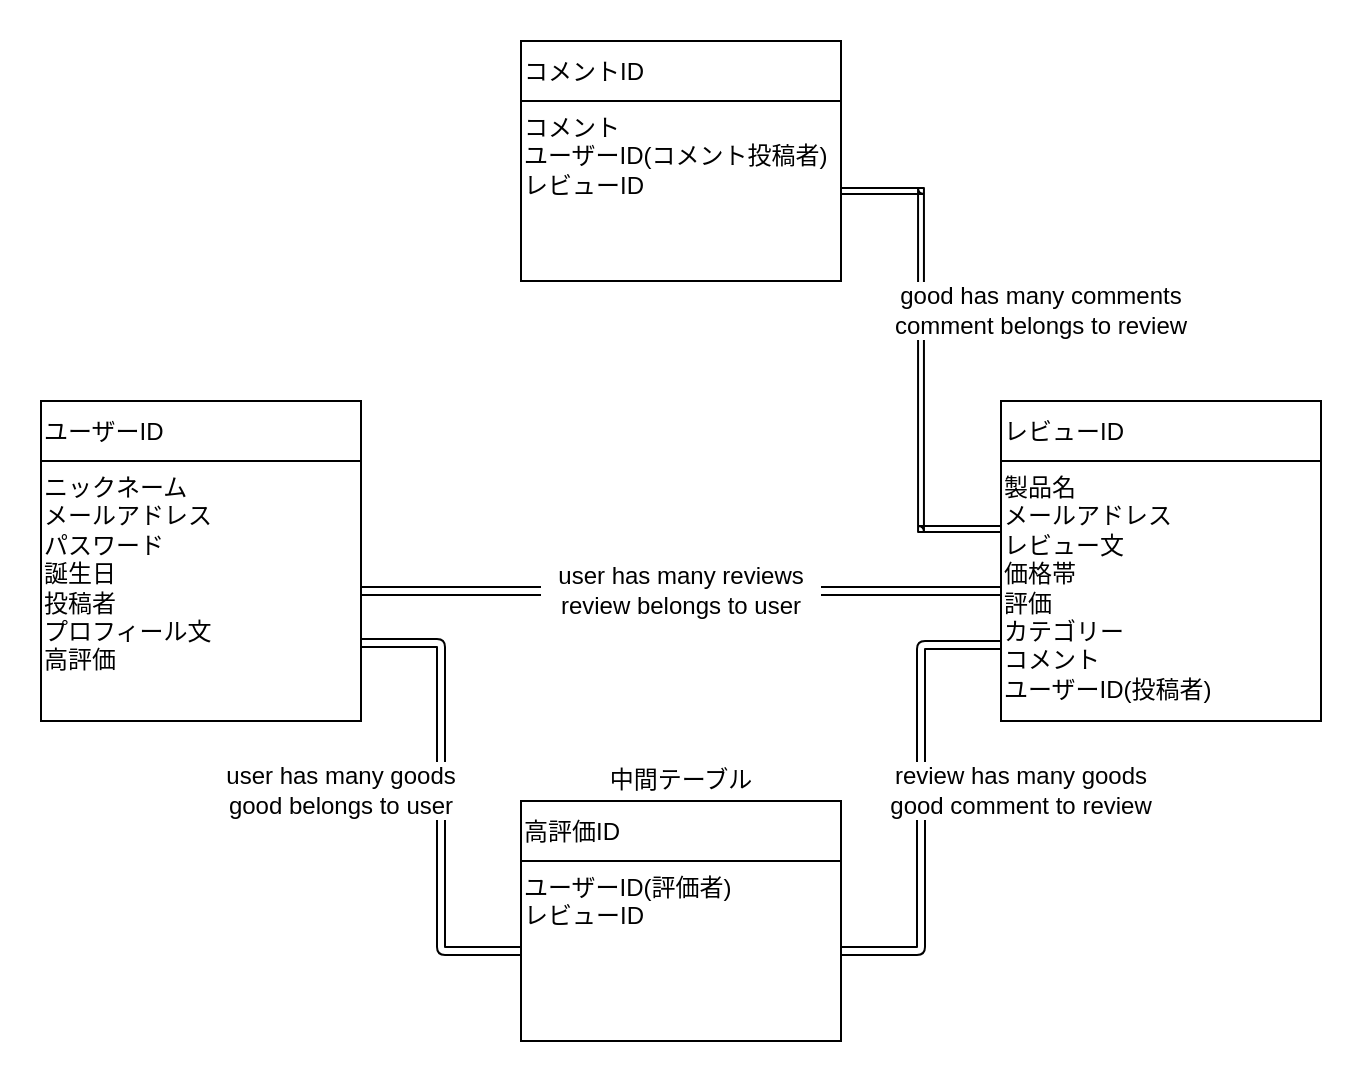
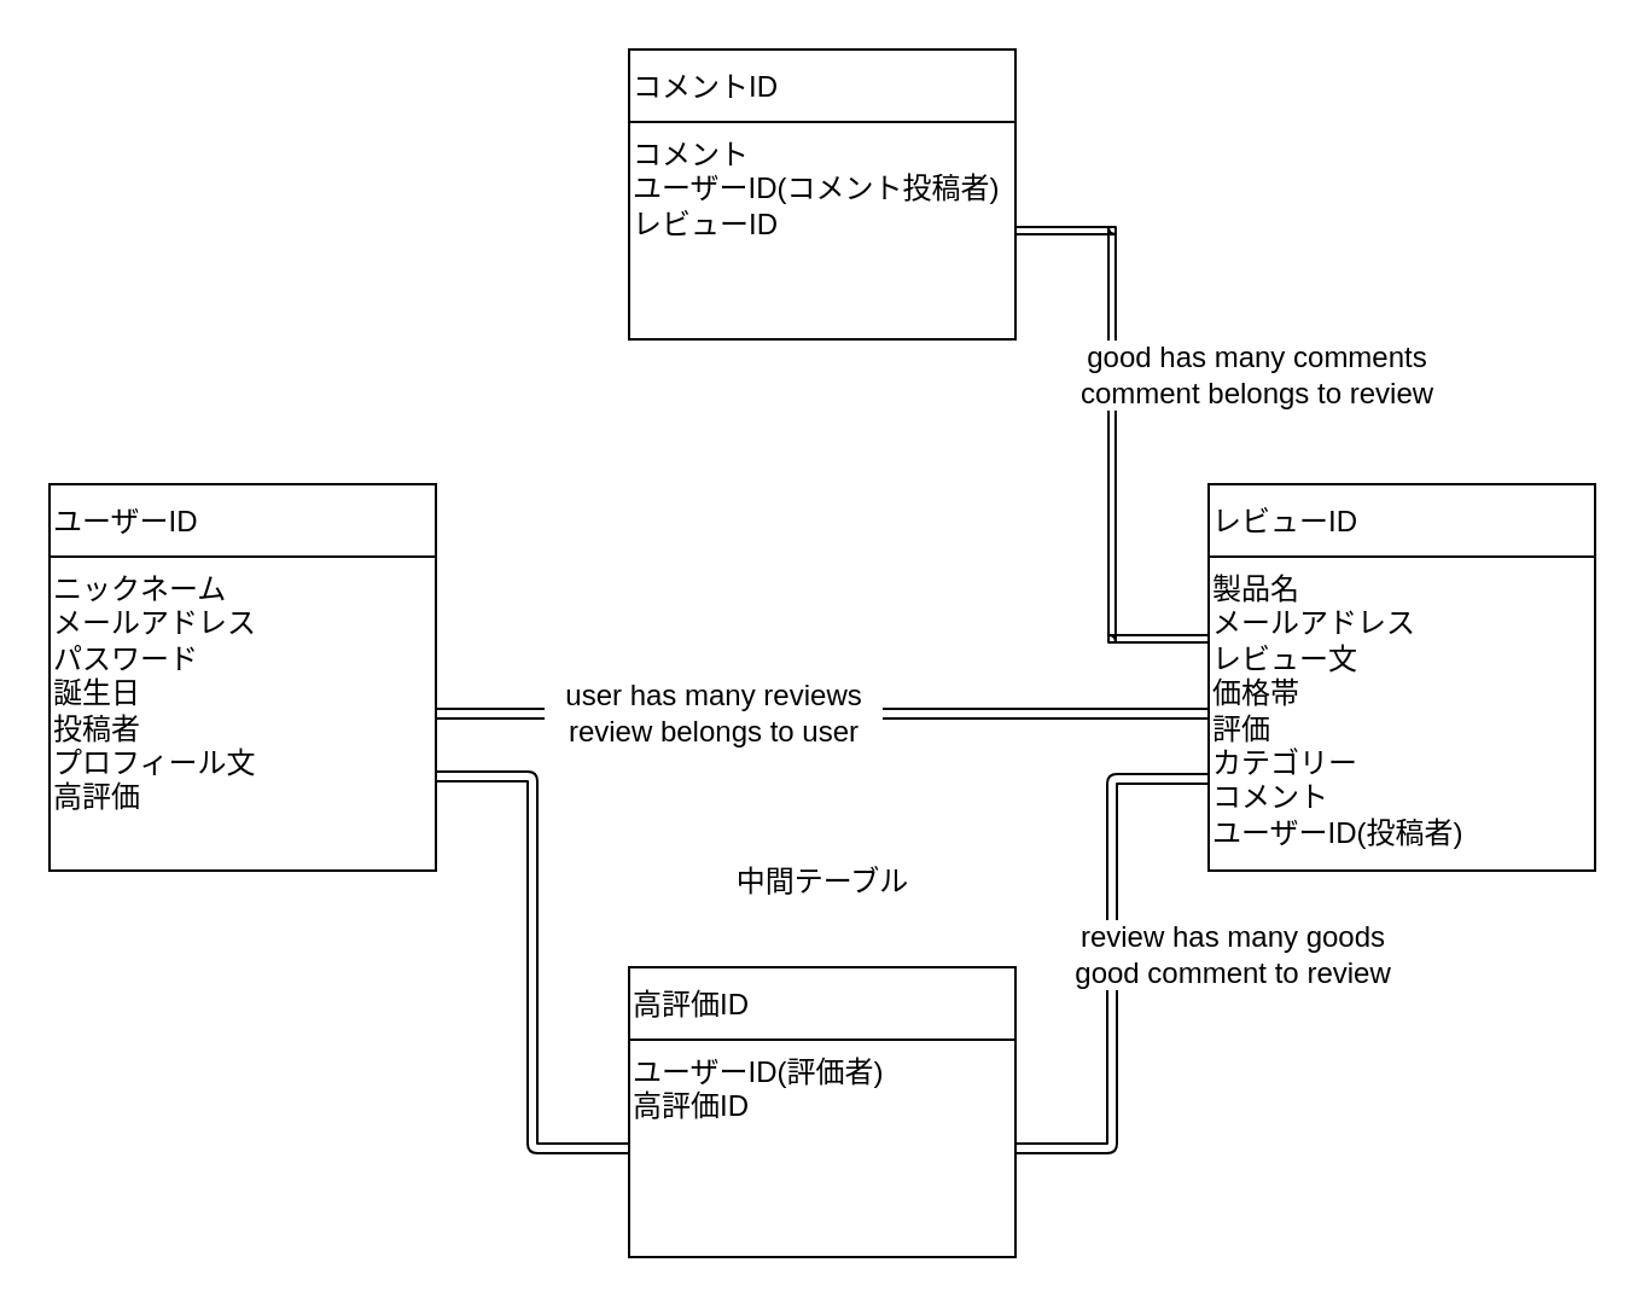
- <mxCell id="19" value="user has many reviews&lt;br&gt;review belongs to user" style="text;html=1;resizable=0;autosize=1;align=center;verticalAlign=middle;points=[];fillColor=none;strokeColor=none;rounded=0;labelBackgroundColor=default;" parent="1" vertex="1"><mxGeometry x="270" y="280" width="140" height="30" as="geometry" /></mxCell>
+ <mxCell id="19" value="user has many reviews&lt;br&gt;review belongs to user" style="text;html=1;resizable=0;autosize=1;align=center;verticalAlign=middle;points=[];fillColor=none;strokeColor=none;rounded=0;labelBackgroundColor=default;" parent="1" vertex="1"><mxGeometry x="225" y="280" width="140" height="30" as="geometry" /></mxCell>
- <mxCell id="17" value="中間テーブル" style="text;html=1;resizable=0;autosize=1;align=center;verticalAlign=middle;points=[];fillColor=none;strokeColor=none;rounded=0;" parent="1" vertex="1"><mxGeometry x="295" y="380" width="90" height="20" as="geometry" /></mxCell>
+ <mxCell id="17" value="中間テーブル" style="text;html=1;resizable=0;autosize=1;align=center;verticalAlign=middle;points=[];fillColor=none;strokeColor=none;rounded=0;" parent="1" vertex="1"><mxGeometry x="295" y="355" width="90" height="20" as="geometry" /></mxCell>
- <mxCell id="22" value="user has many goods&lt;br&gt;good belongs to user" style="text;html=1;resizable=0;autosize=1;align=center;verticalAlign=middle;points=[];fillColor=none;strokeColor=none;rounded=0;labelBackgroundColor=default;" parent="1" vertex="1"><mxGeometry x="105" y="380" width="130" height="30" as="geometry" /></mxCell>
- <mxCell id="14" value="ユーザーID(評価者)&lt;br&gt;レビューID" style="shape=partialRectangle;html=1;whiteSpace=wrap;connectable=0;overflow=hidden;fillColor=none;top=0;left=0;bottom=0;right=0;pointerEvents=1;align=left;verticalAlign=top;" parent="13" vertex="1"><mxGeometry width="160" height="90" as="geometry"><mxRectangle width="160" height="90" as="alternateBounds" /></mxGeometry></mxCell>
+ <mxCell id="14" value="ユーザーID(評価者)&lt;br&gt;高評価ID" style="shape=partialRectangle;html=1;whiteSpace=wrap;connectable=0;overflow=hidden;fillColor=none;top=0;left=0;bottom=0;right=0;pointerEvents=1;align=left;verticalAlign=top;" parent="13" vertex="1"><mxGeometry width="160" height="90" as="geometry"><mxRectangle width="160" height="90" as="alternateBounds" /></mxGeometry></mxCell>
